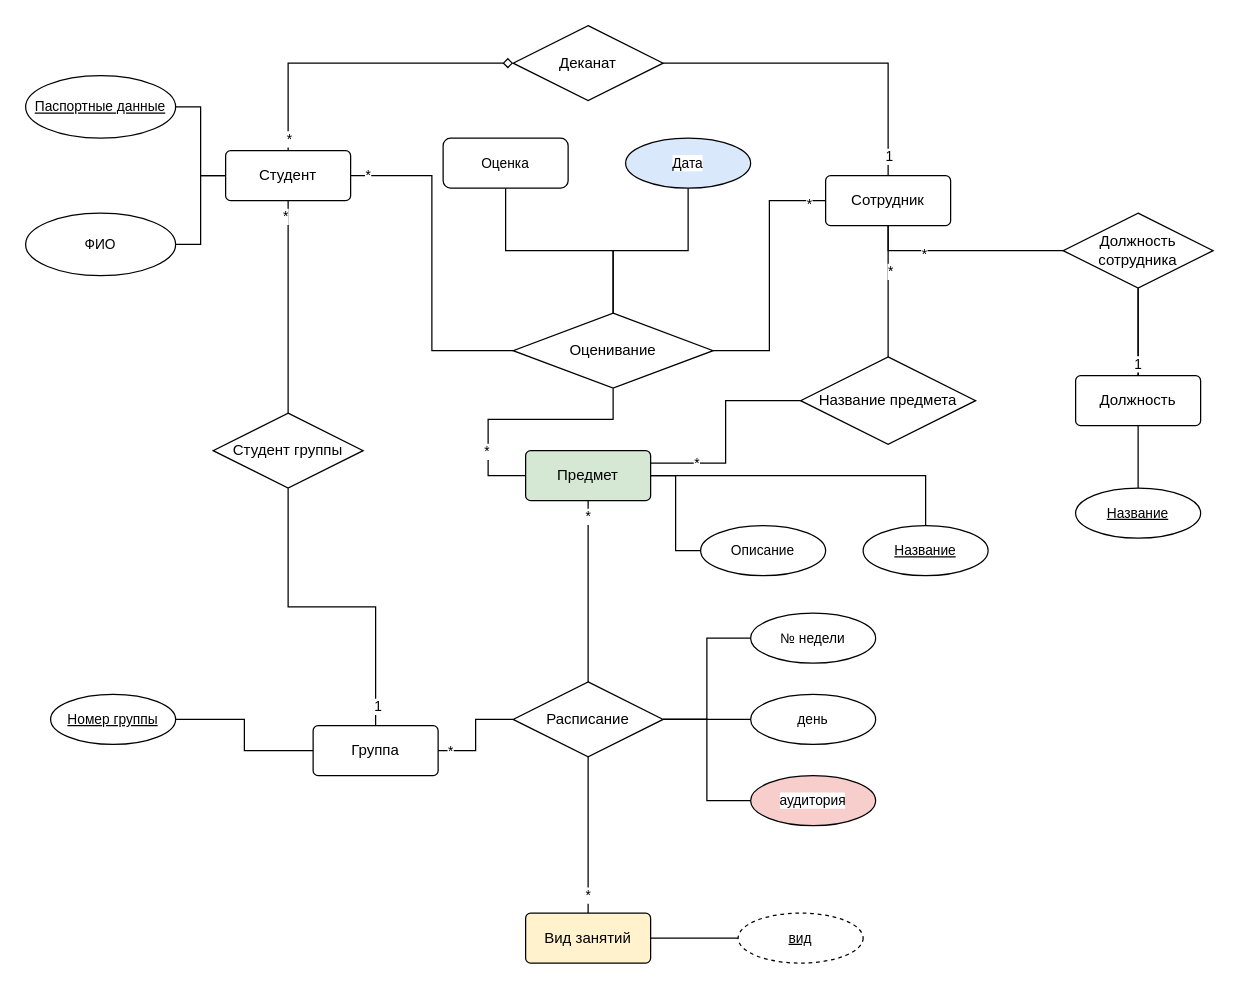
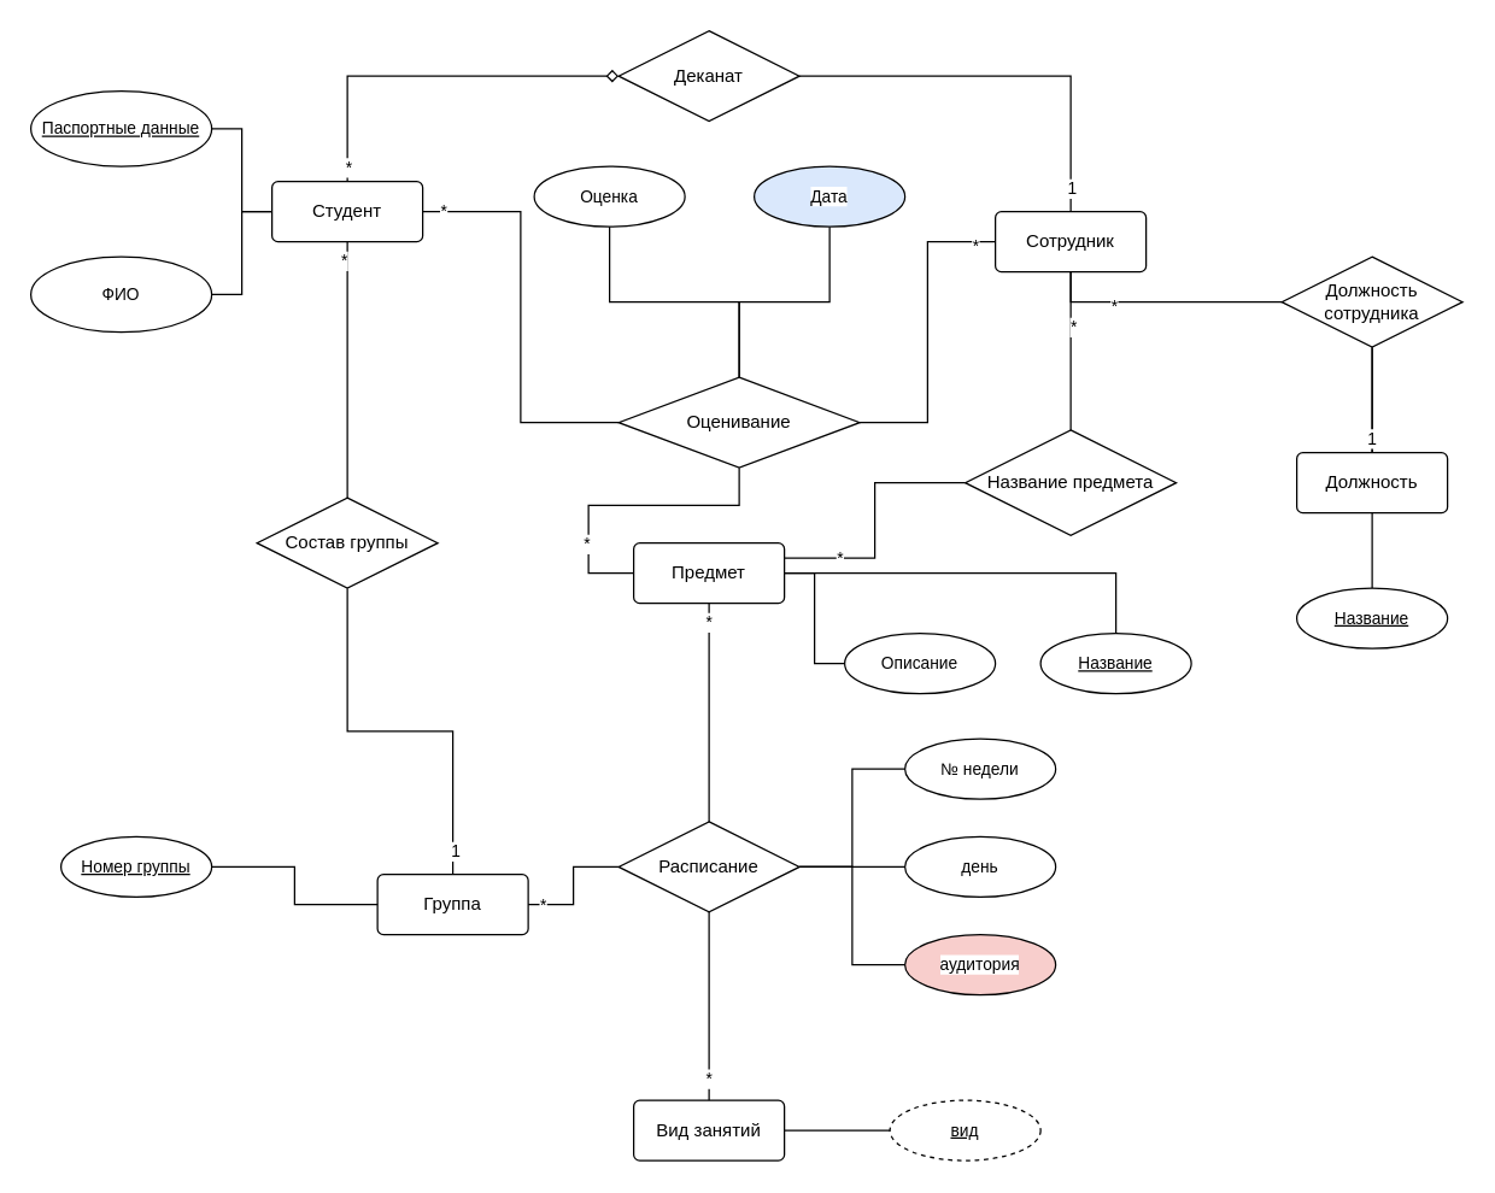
- <mxCell id="12" value="Оценка" style="whiteSpace=wrap;html=1;align=center;fontFamily=Helvetica;fontSize=11;fontColor=default;labelBackgroundColor=default;rounded=1;" parent="1" vertex="1"><mxGeometry x="354" y="110" width="100" height="40" as="geometry" /></mxCell>
+ <mxCell id="12" value="Оценка" style="ellipse;whiteSpace=wrap;html=1;align=center;fontFamily=Helvetica;fontSize=11;fontColor=default;labelBackgroundColor=default;" parent="1" vertex="1"><mxGeometry x="354" y="110" width="100" height="40" as="geometry" /></mxCell>
- <mxCell id="29" value="Студент группы" style="shape=rhombus;perimeter=rhombusPerimeter;whiteSpace=wrap;html=1;align=center;" parent="1" vertex="1"><mxGeometry x="170" y="330" width="120" height="60" as="geometry" /></mxCell>
+ <mxCell id="29" value="Состав группы" style="shape=rhombus;perimeter=rhombusPerimeter;whiteSpace=wrap;html=1;align=center;" parent="1" vertex="1"><mxGeometry x="170" y="330" width="120" height="60" as="geometry" /></mxCell>
- <mxCell id="39" value="Предмет" style="rounded=1;arcSize=10;whiteSpace=wrap;html=1;align=center;fillColor=#d5e8d4;" parent="1" vertex="1"><mxGeometry x="420" y="360" width="100" height="40" as="geometry" /></mxCell>
+ <mxCell id="39" value="Предмет" style="rounded=1;arcSize=10;whiteSpace=wrap;html=1;align=center;" parent="1" vertex="1"><mxGeometry x="420" y="360" width="100" height="40" as="geometry" /></mxCell>
- <mxCell id="55" value="Вид занятий" style="rounded=1;arcSize=10;whiteSpace=wrap;html=1;align=center;fillColor=#fff2cc;" parent="1" vertex="1"><mxGeometry x="420" y="730" width="100" height="40" as="geometry" /></mxCell>
+ <mxCell id="55" value="Вид занятий" style="rounded=1;arcSize=10;whiteSpace=wrap;html=1;align=center;" parent="1" vertex="1"><mxGeometry x="420" y="730" width="100" height="40" as="geometry" /></mxCell>
